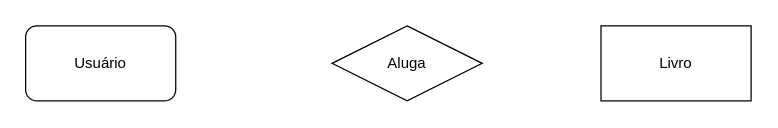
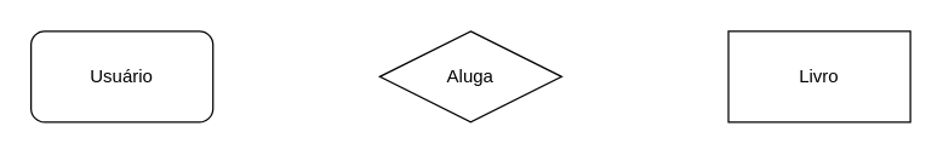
- <mxCell id="3" value="Aluga" style="shape=rhombus;perimeter=rhombusPerimeter;whiteSpace=wrap;html=1;align=center;" vertex="1" parent="1"><mxGeometry x="265" y="20" width="120" height="60" as="geometry" /></mxCell>
+ <mxCell id="3" value="Aluga" style="shape=rhombus;perimeter=rhombusPerimeter;whiteSpace=wrap;html=1;align=center;" vertex="1" parent="1"><mxGeometry x="250" y="20" width="120" height="60" as="geometry" /></mxCell>
